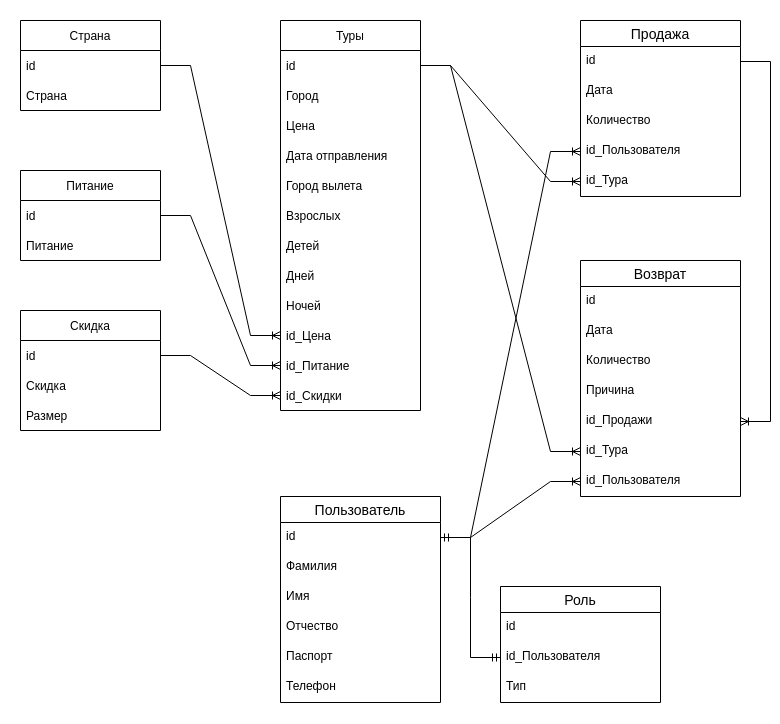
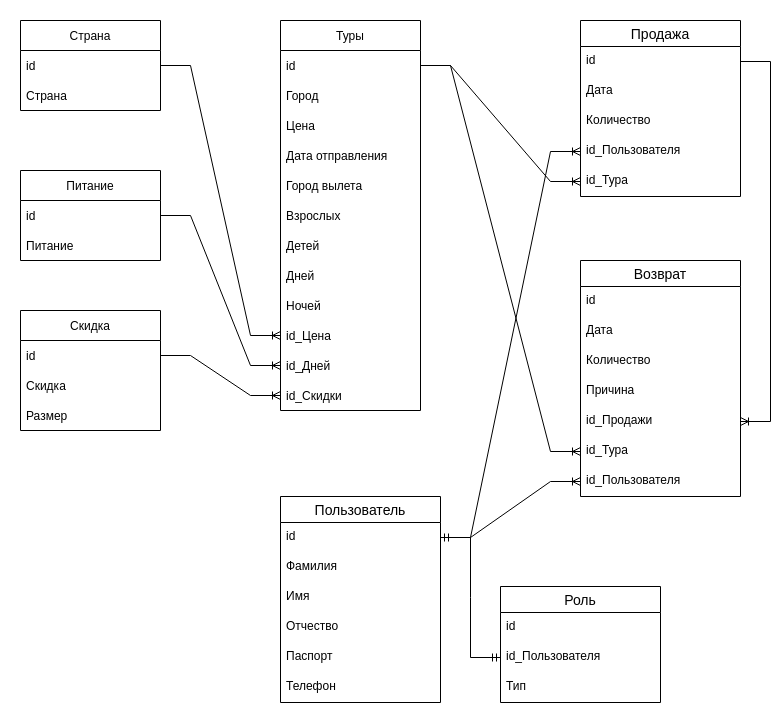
- <mxCell id="13" value="id_Питание" style="text;strokeColor=none;fillColor=none;align=left;verticalAlign=middle;spacingLeft=4;spacingRight=4;overflow=hidden;points=[[0,0.5],[1,0.5]];portConstraint=eastwest;rotatable=0;" vertex="1" parent="2"><mxGeometry y="330" width="140" height="30" as="geometry" /></mxCell>
+ <mxCell id="13" value="id_Дней" style="text;strokeColor=none;fillColor=none;align=left;verticalAlign=middle;spacingLeft=4;spacingRight=4;overflow=hidden;points=[[0,0.5],[1,0.5]];portConstraint=eastwest;rotatable=0;" vertex="1" parent="2"><mxGeometry y="330" width="140" height="30" as="geometry" /></mxCell>
